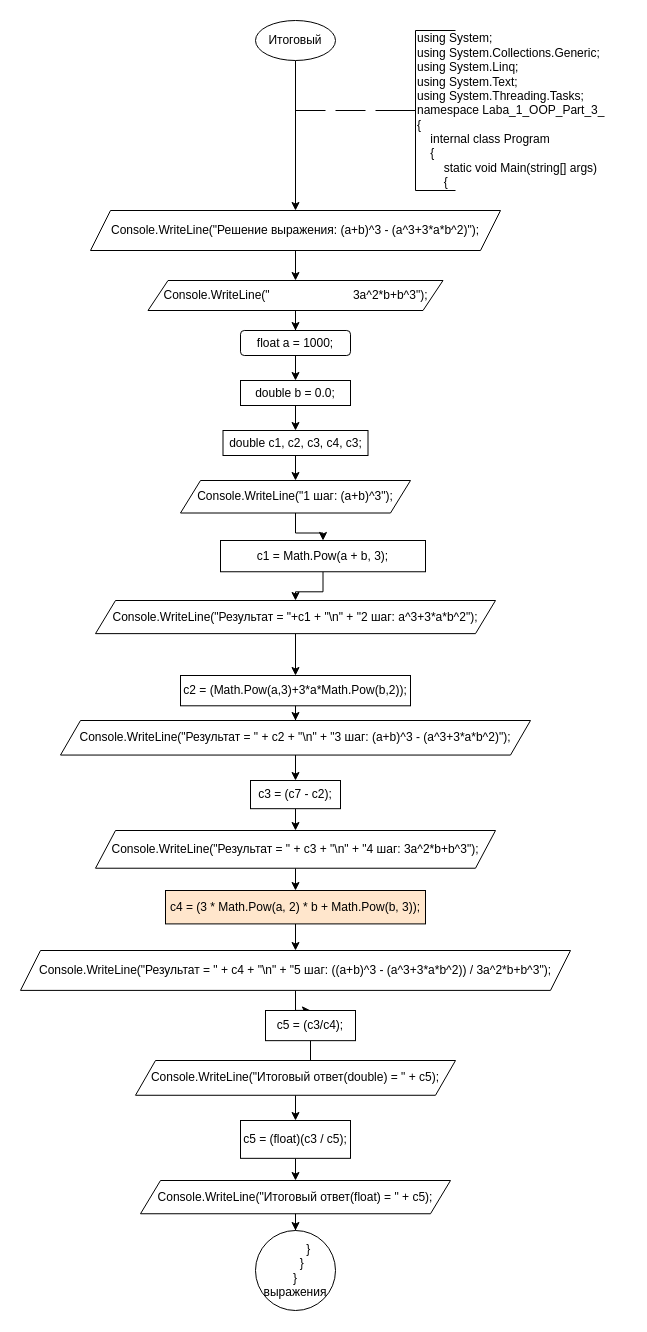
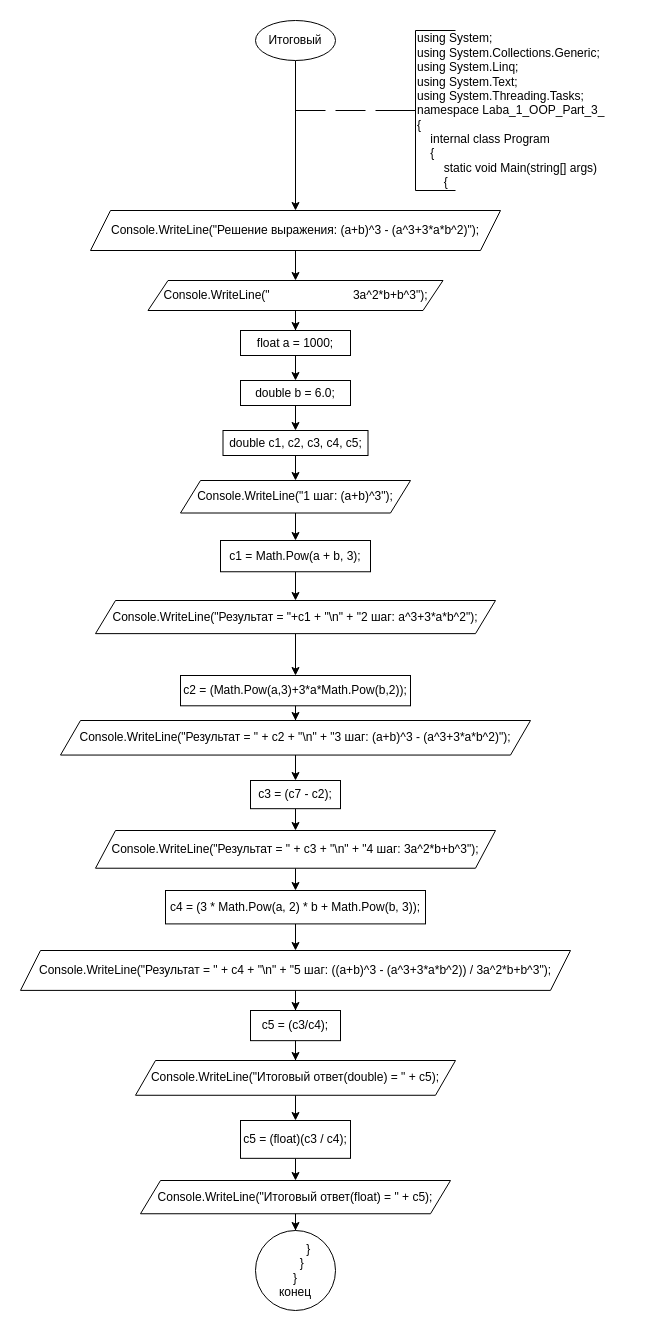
- <mxCell id="16" value="float a = 1000;" style="whiteSpace=wrap;html=1;rounded=1;" vertex="1" parent="1"><mxGeometry x="240" y="330" width="110" height="25" as="geometry" /></mxCell>
+ <mxCell id="16" value="float a = 1000;" style="whiteSpace=wrap;html=1;" vertex="1" parent="1"><mxGeometry x="240" y="330" width="110" height="25" as="geometry" /></mxCell>
- <mxCell id="18" value="double b = 0.0;" style="whiteSpace=wrap;html=1;" vertex="1" parent="1"><mxGeometry x="240" y="380" width="110" height="25" as="geometry" /></mxCell>
+ <mxCell id="18" value="double b = 6.0;" style="whiteSpace=wrap;html=1;" vertex="1" parent="1"><mxGeometry x="240" y="380" width="110" height="25" as="geometry" /></mxCell>
- <mxCell id="20" value="double c1, c2, c3, c4, c3;" style="whiteSpace=wrap;html=1;" vertex="1" parent="1"><mxGeometry x="222.5" y="430" width="145" height="25" as="geometry" /></mxCell>
+ <mxCell id="20" value="double c1, c2, c3, c4, c5;" style="whiteSpace=wrap;html=1;" vertex="1" parent="1"><mxGeometry x="222.5" y="430" width="145" height="25" as="geometry" /></mxCell>
- <mxCell id="24" value="c1 = Math.Pow(a + b, 3);" style="whiteSpace=wrap;html=1;" vertex="1" parent="1"><mxGeometry x="220" y="540" width="205" height="31.25" as="geometry" /></mxCell>
+ <mxCell id="24" value="c1 = Math.Pow(a + b, 3);" style="whiteSpace=wrap;html=1;" vertex="1" parent="1"><mxGeometry x="220" y="540" width="150" height="31.25" as="geometry" /></mxCell>
- <mxCell id="36" value="c4 = (3 * Math.Pow(a, 2) * b + Math.Pow(b, 3));" style="whiteSpace=wrap;html=1;fillColor=#ffe6cc;" vertex="1" parent="1"><mxGeometry x="165" y="890" width="260" height="33.4" as="geometry" /></mxCell>
+ <mxCell id="36" value="c4 = (3 * Math.Pow(a, 2) * b + Math.Pow(b, 3));" style="whiteSpace=wrap;html=1;" vertex="1" parent="1"><mxGeometry x="165" y="890" width="260" height="33.4" as="geometry" /></mxCell>
- <mxCell id="40" value="c5 = (c3/c4);" style="whiteSpace=wrap;html=1;" vertex="1" parent="1"><mxGeometry x="265" y="1010" width="90" height="30.15" as="geometry" /></mxCell>
+ <mxCell id="40" value="c5 = (c3/c4);" style="whiteSpace=wrap;html=1;" vertex="1" parent="1"><mxGeometry x="250" y="1010" width="90" height="30.15" as="geometry" /></mxCell>
- <mxCell id="44" value="c5 = (float)(c3 / c5);" style="whiteSpace=wrap;html=1;" vertex="1" parent="1"><mxGeometry x="240" y="1120" width="110" height="37.83" as="geometry" /></mxCell>
+ <mxCell id="44" value="c5 = (float)(c3 / c4);" style="whiteSpace=wrap;html=1;" vertex="1" parent="1"><mxGeometry x="240" y="1120" width="110" height="37.83" as="geometry" /></mxCell>
- <mxCell id="47" value="&lt;span style=&quot;white-space: pre;&quot;&gt;&#09;&lt;/span&gt;}&lt;br&gt;&amp;nbsp; &amp;nbsp; }&lt;br&gt;}&lt;div&gt;выражения&lt;/div&gt;" style="ellipse;whiteSpace=wrap;html=1;" vertex="1" parent="1"><mxGeometry x="255" y="1230" width="80" height="80" as="geometry" /></mxCell>
+ <mxCell id="47" value="&lt;span style=&quot;white-space: pre;&quot;&gt;&#09;&lt;/span&gt;}&lt;br&gt;&amp;nbsp; &amp;nbsp; }&lt;br&gt;}&lt;div&gt;конец&lt;/div&gt;" style="ellipse;whiteSpace=wrap;html=1;" vertex="1" parent="1"><mxGeometry x="255" y="1230" width="80" height="80" as="geometry" /></mxCell>
